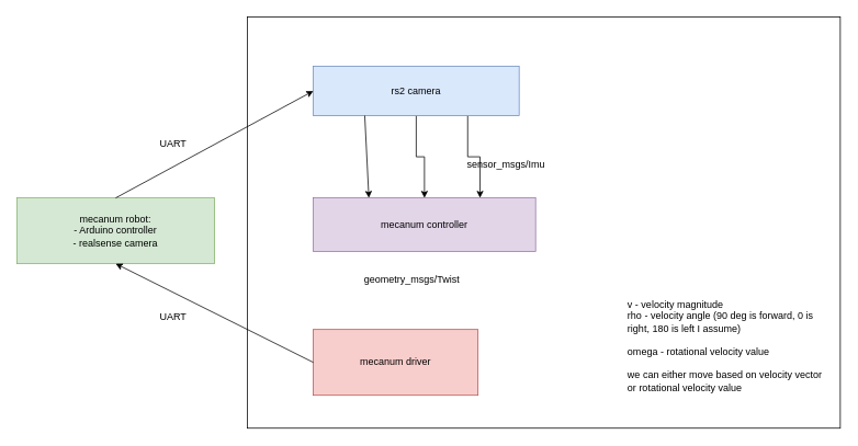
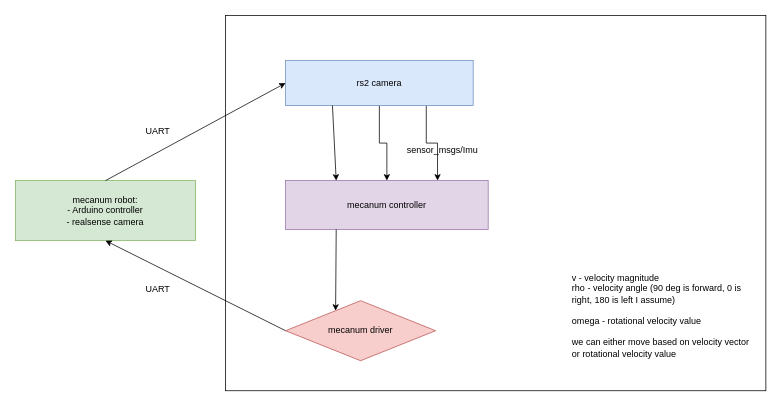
- <mxCell id="15" value="sensor_msgs/Imu" style="text;html=1;strokeColor=none;fillColor=none;align=left;verticalAlign=middle;whiteSpace=wrap;rounded=0;" vertex="1" parent="1"><mxGeometry x="565" y="190" width="180" height="20" as="geometry" /></mxCell>
+ <mxCell id="15" value="sensor_msgs/Imu" style="text;html=1;strokeColor=none;fillColor=none;align=left;verticalAlign=middle;whiteSpace=wrap;rounded=0;" vertex="1" parent="1"><mxGeometry x="540" y="190" width="180" height="20" as="geometry" /></mxCell>
- <mxCell id="13" value="geometry_msgs/Twist" style="text;html=1;strokeColor=none;fillColor=none;align=left;verticalAlign=middle;whiteSpace=wrap;rounded=0;" vertex="1" parent="1"><mxGeometry x="440" y="330" width="180" height="20" as="geometry" /></mxCell>
+ <mxCell id="9" value="" style="endArrow=classic;html=1;rounded=0;exitX=0.25;exitY=1;exitDx=0;exitDy=0;entryX=0.25;entryY=0;entryDx=0;entryDy=0;" edge="1" parent="1" source="6" target="7"><mxGeometry width="50" height="50" relative="1" as="geometry"><mxPoint x="570" y="480" as="sourcePoint" /><mxPoint x="620" y="430" as="targetPoint" /></mxGeometry></mxCell>
- <mxCell id="7" value="mecanum driver" style="rounded=0;whiteSpace=wrap;html=1;fillColor=#f8cecc;strokeColor=#b85450;" vertex="1" parent="1"><mxGeometry x="380" y="400" width="200" height="80" as="geometry" /></mxCell>
+ <mxCell id="7" value="mecanum driver" style="rhombus;whiteSpace=wrap;html=1;fillColor=#f8cecc;strokeColor=#b85450;" vertex="1" parent="1"><mxGeometry x="380" y="400" width="200" height="80" as="geometry" /></mxCell>
